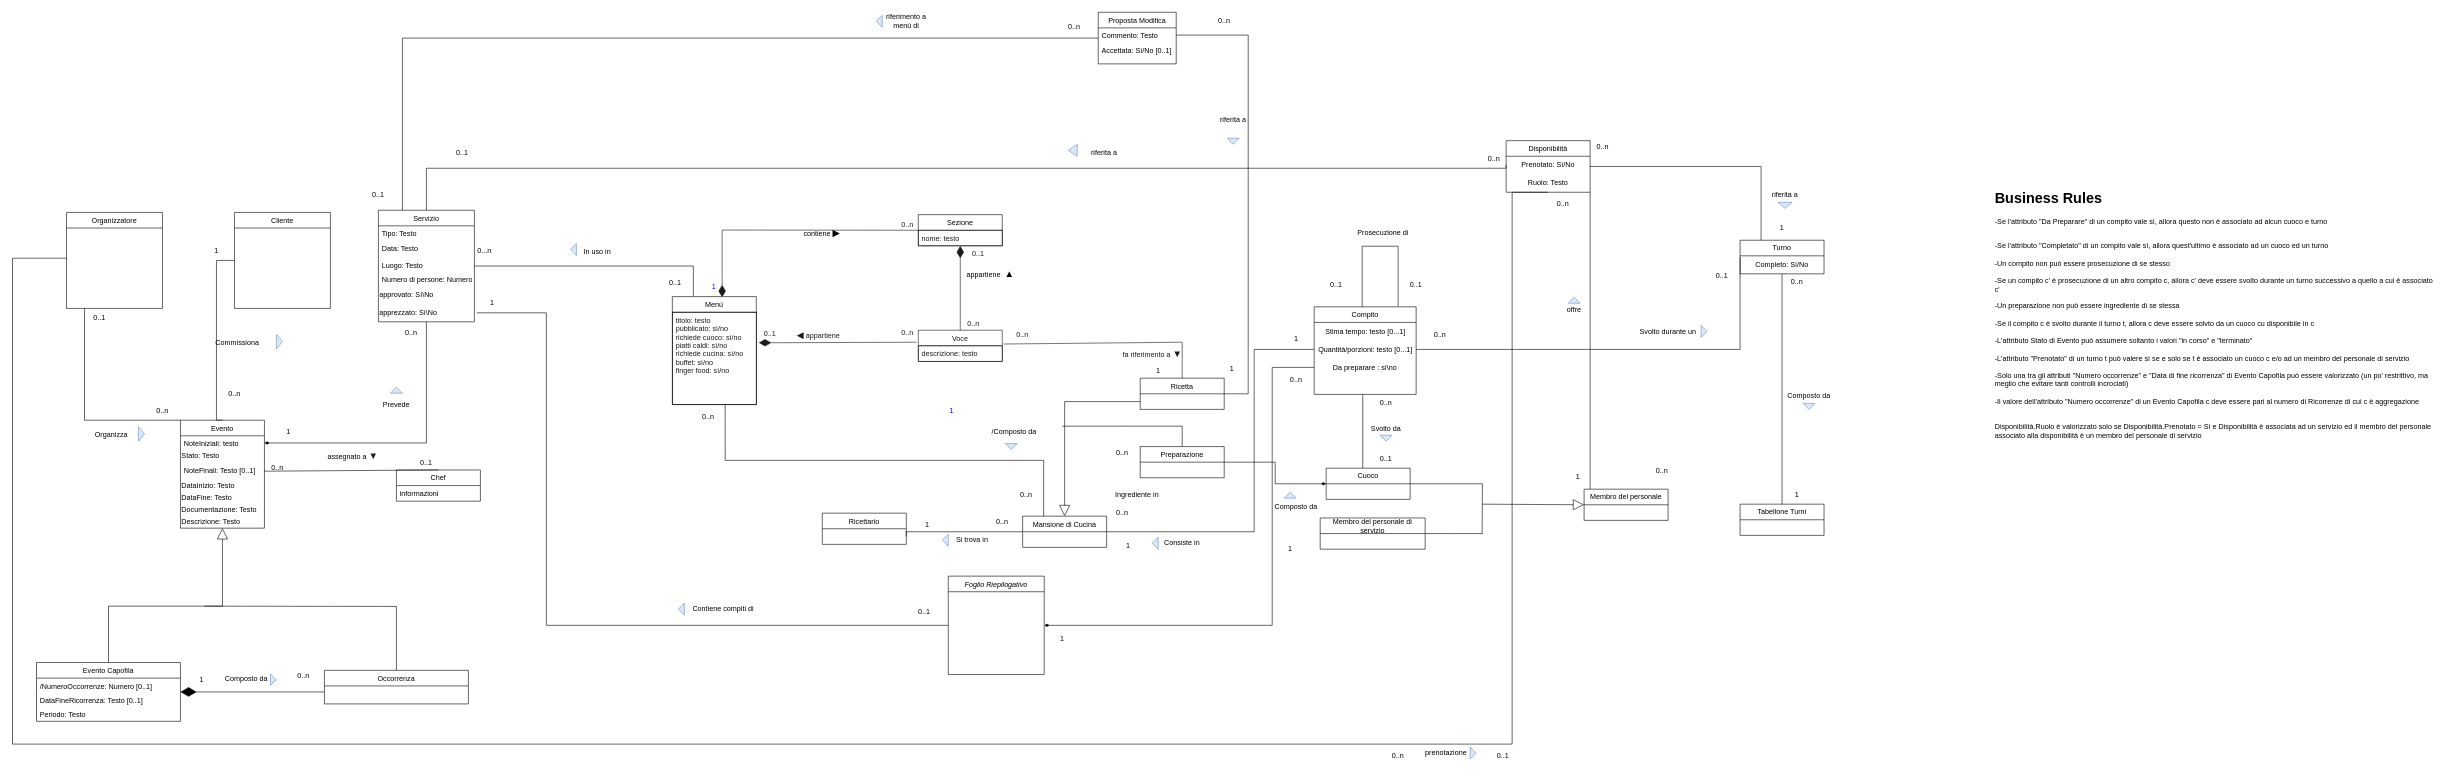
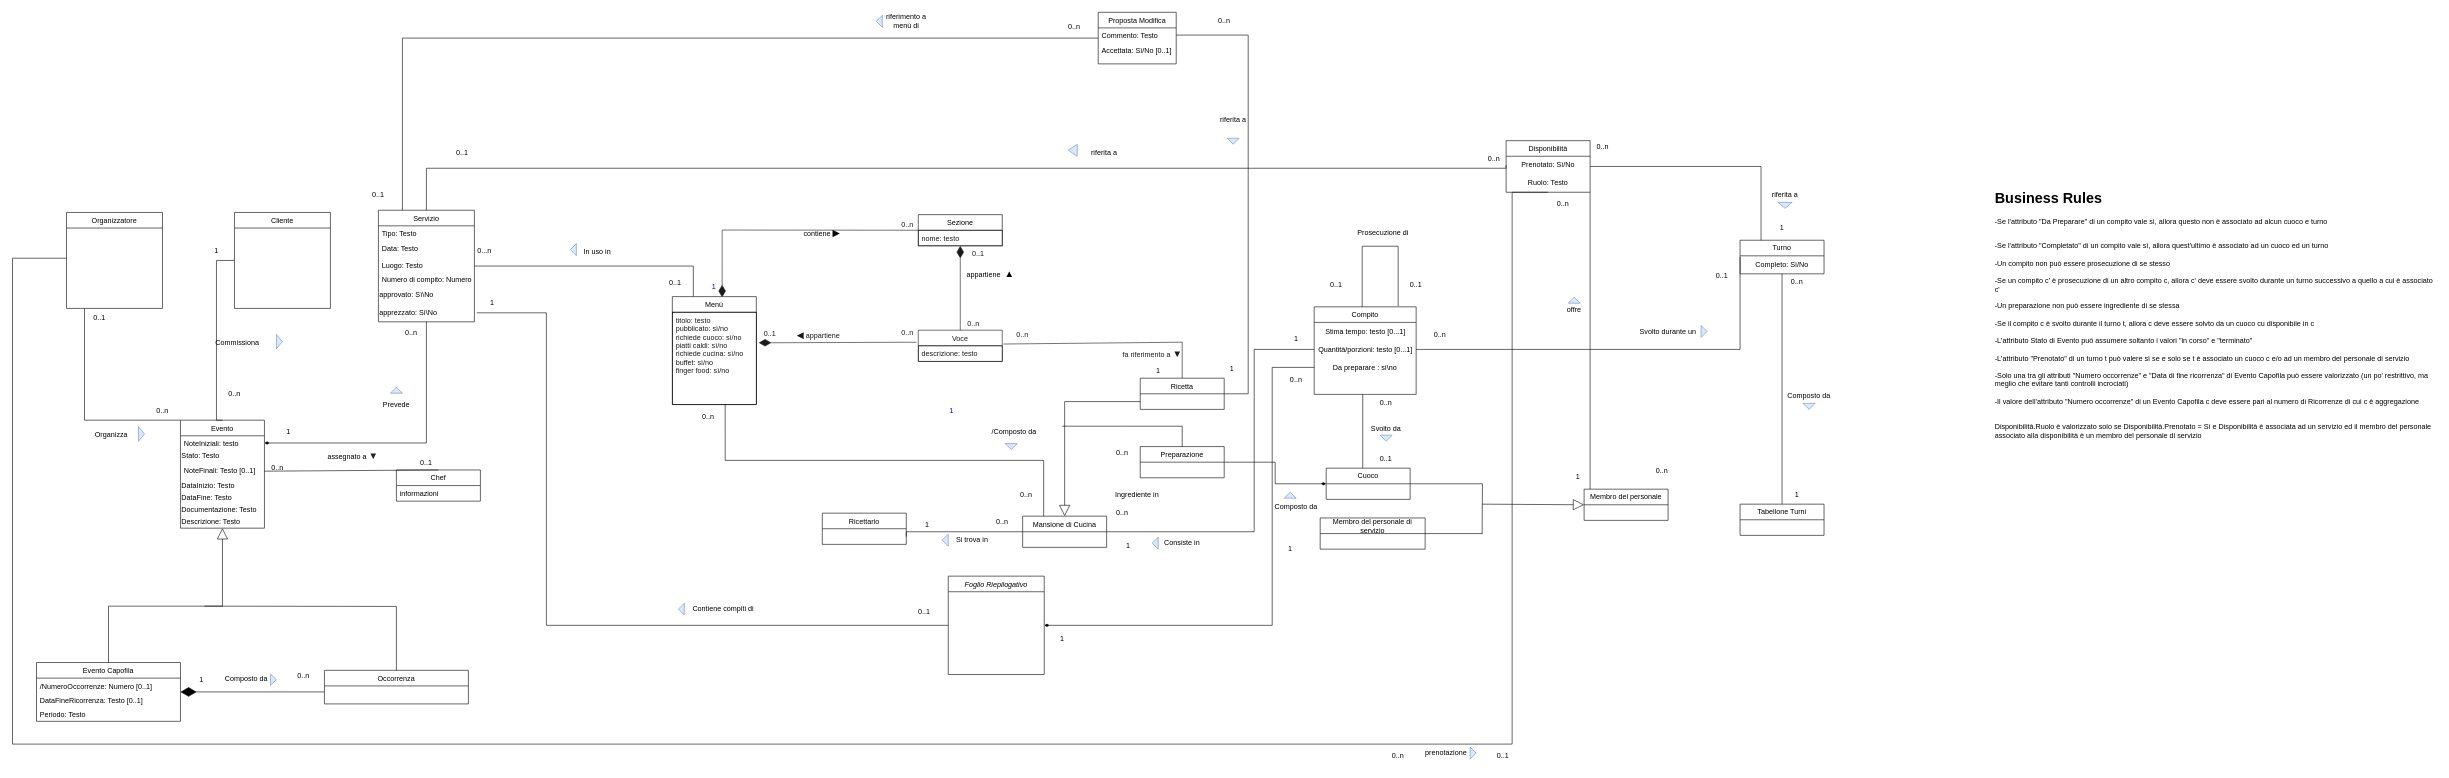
- <mxCell id="43" value="Numero di persone: Numero" style="text;strokeColor=none;fillColor=none;align=left;verticalAlign=top;spacingLeft=4;spacingRight=4;overflow=hidden;rotatable=0;points=[[0,0.5],[1,0.5]];portConstraint=eastwest;labelBackgroundColor=none;fontColor=#000000;" parent="39" vertex="1"><mxGeometry y="102" width="160" height="24" as="geometry" /></mxCell>
+ <mxCell id="43" value="Numero di compito: Numero" style="text;strokeColor=none;fillColor=none;align=left;verticalAlign=top;spacingLeft=4;spacingRight=4;overflow=hidden;rotatable=0;points=[[0,0.5],[1,0.5]];portConstraint=eastwest;labelBackgroundColor=none;fontColor=#000000;" parent="39" vertex="1"><mxGeometry y="102" width="160" height="24" as="geometry" /></mxCell>
